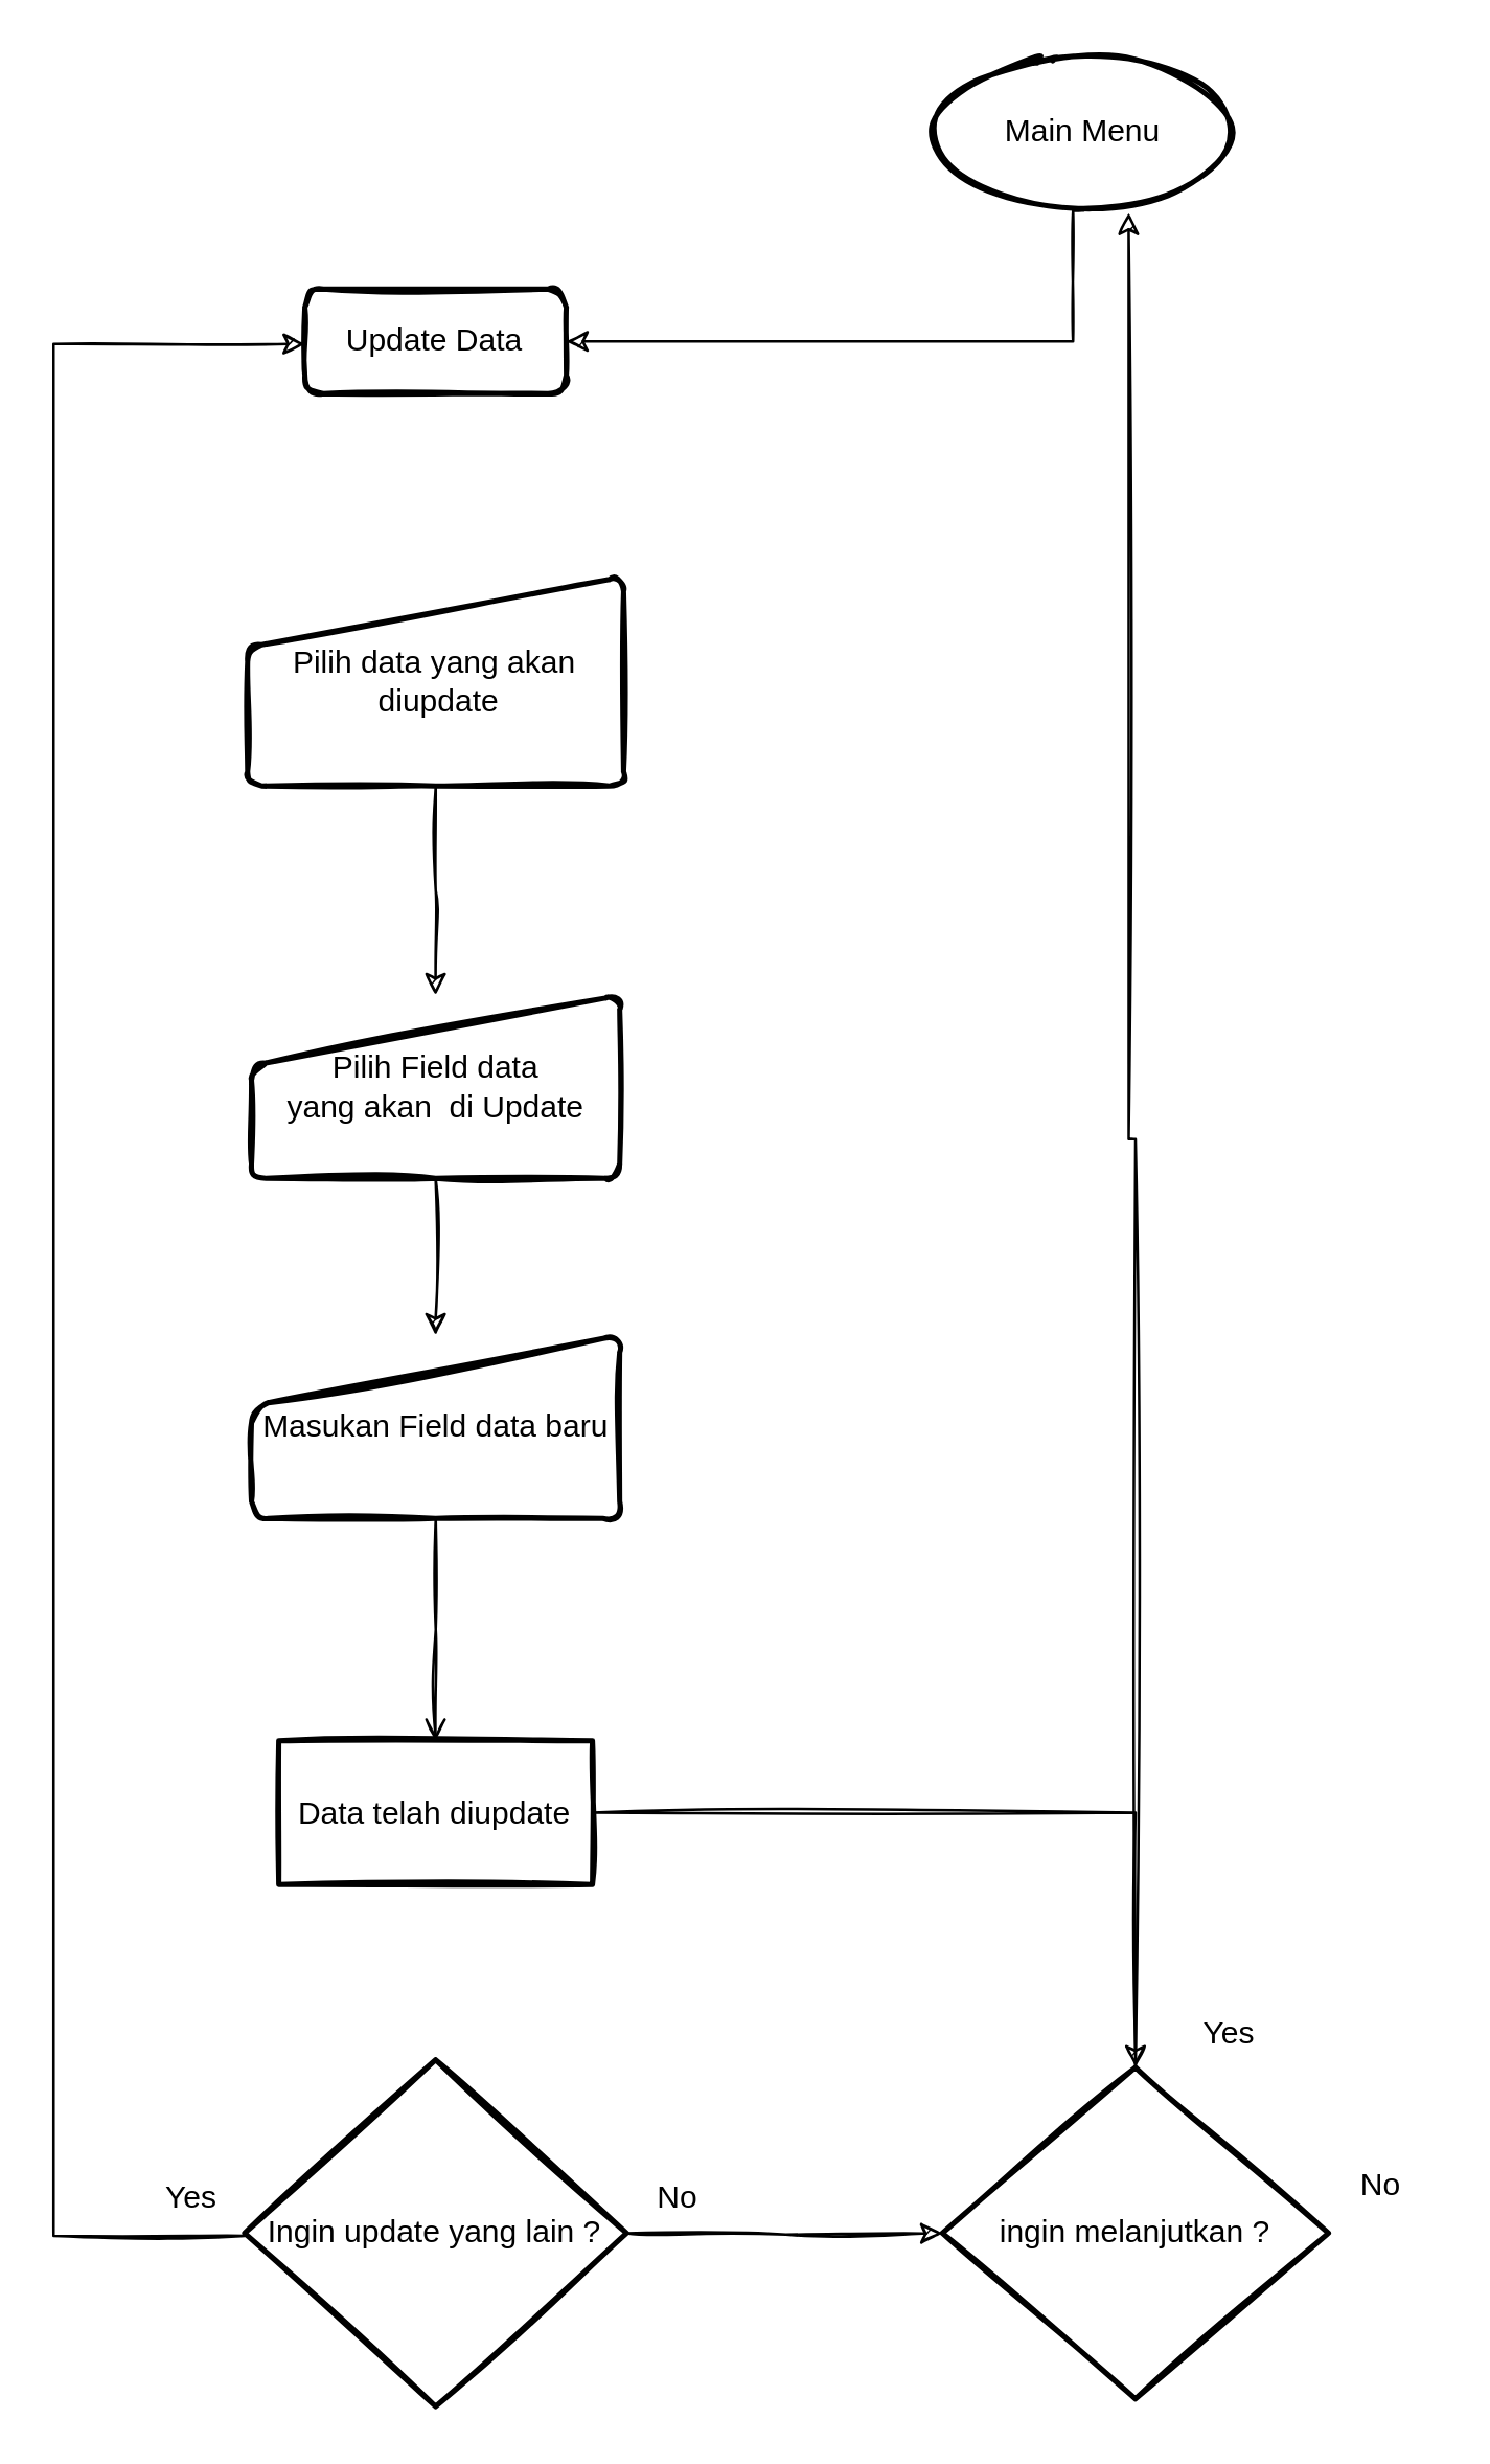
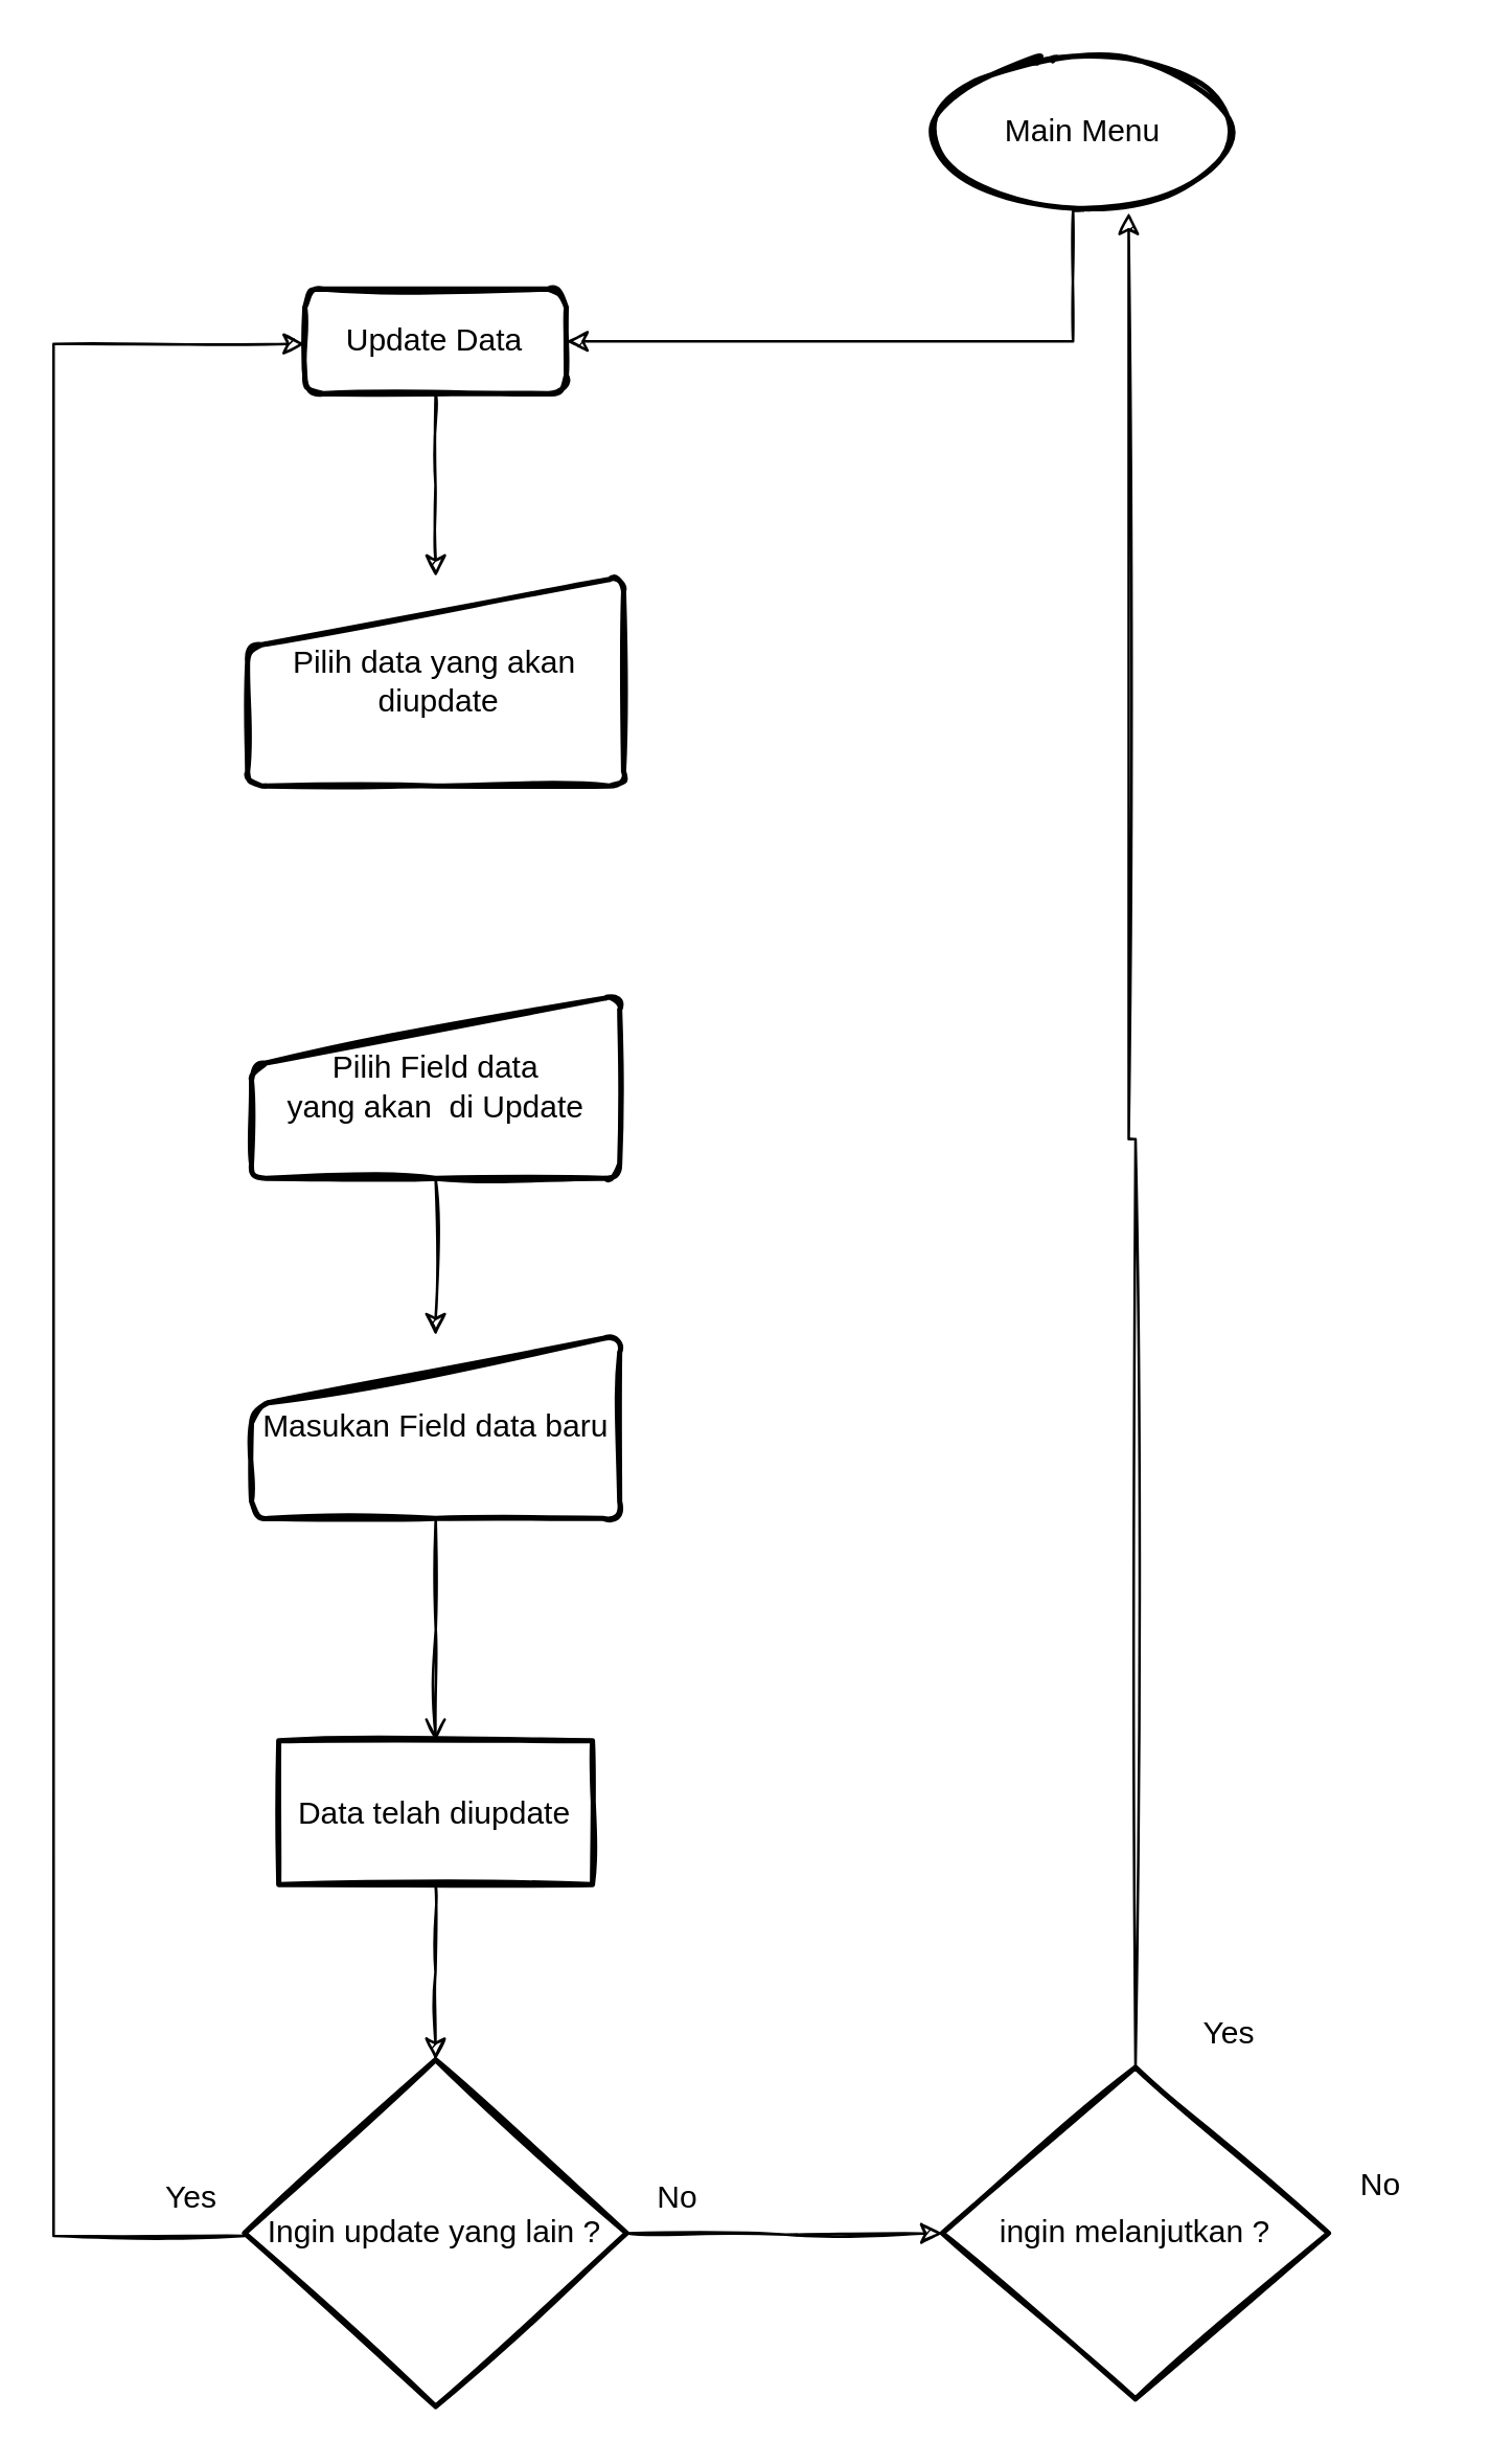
+ <mxCell id="2" style="edgeStyle=orthogonalEdgeStyle;rounded=0;orthogonalLoop=1;jettySize=auto;html=1;exitX=0.5;exitY=1;exitDx=0;exitDy=0;sketch=1;" parent="1" source="3" target="8" edge="1"><mxGeometry relative="1" as="geometry"><mxPoint x="166.135" y="240" as="targetPoint" /><Array as="points" /></mxGeometry></mxCell>
- <mxCell id="7" value="" style="edgeStyle=orthogonalEdgeStyle;rounded=0;orthogonalLoop=1;jettySize=auto;html=1;entryX=0.5;entryY=0;entryDx=0;entryDy=0;sketch=1;" edge="1" parent="1" source="8" target="10"><mxGeometry relative="1" as="geometry"><mxPoint x="166.14" y="380" as="targetPoint" /></mxGeometry></mxCell>
- <mxCell id="13" value="" style="edgeStyle=orthogonalEdgeStyle;rounded=0;sketch=1;orthogonalLoop=1;jettySize=auto;html=1;" edge="1" parent="1" source="14" target="19"><mxGeometry relative="1" as="geometry" /></mxCell>
+ <mxCell id="13" value="" style="edgeStyle=orthogonalEdgeStyle;rounded=0;sketch=1;orthogonalLoop=1;jettySize=auto;html=1;" edge="1" parent="1" source="14" target="17"><mxGeometry relative="1" as="geometry" /></mxCell>
